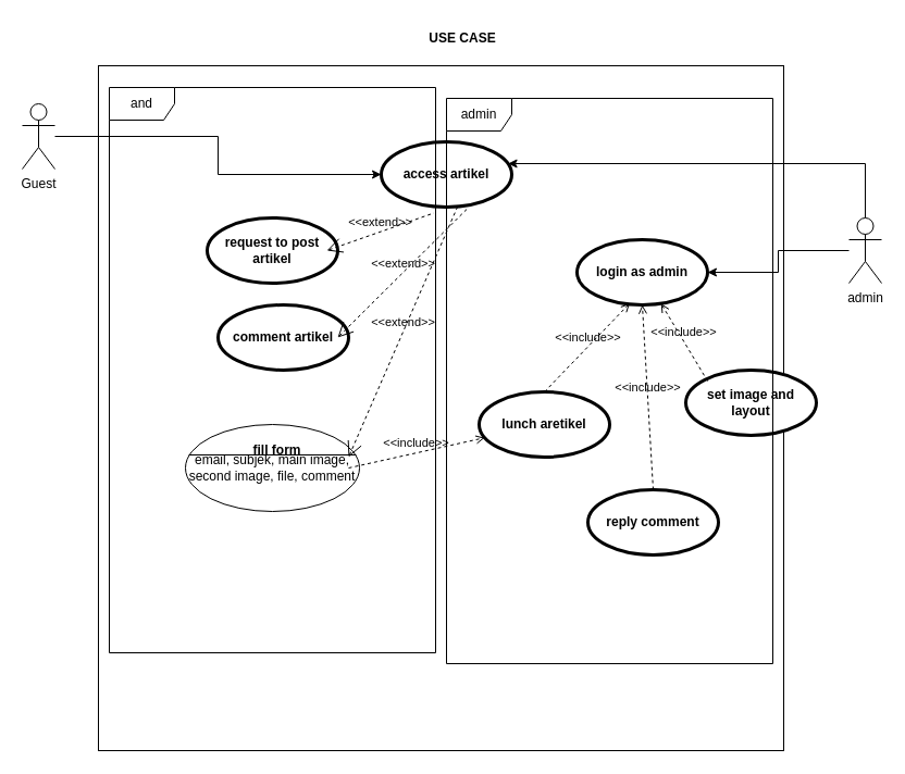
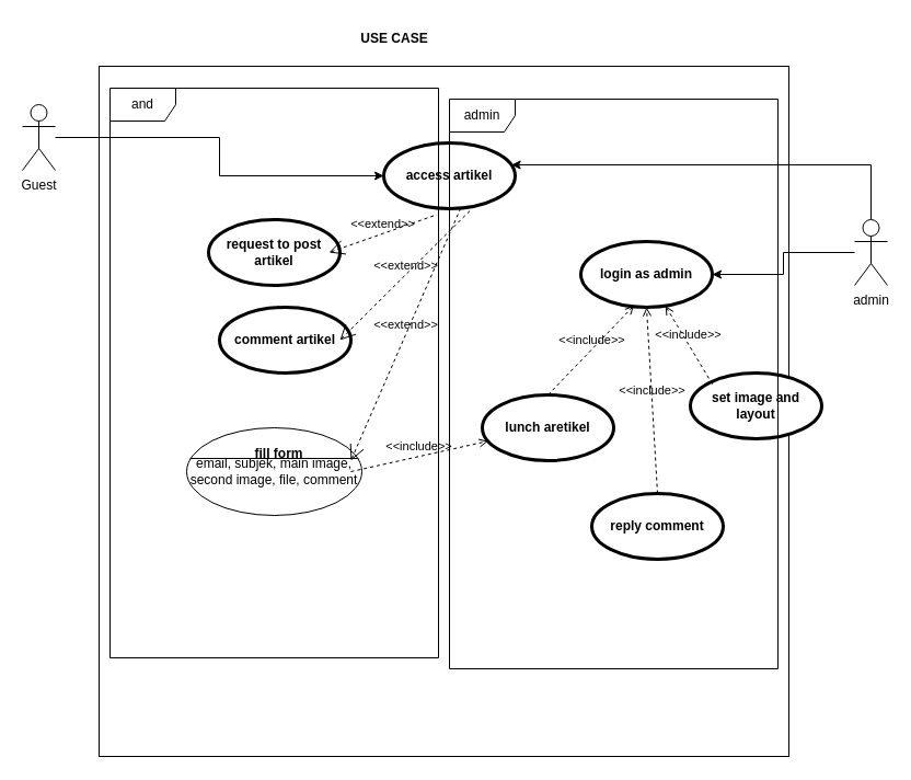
- <mxCell id="3" value="&lt;b&gt;USE CASE&lt;/b&gt;" style="text;strokeColor=none;align=center;fillColor=none;html=1;verticalAlign=middle;whiteSpace=wrap;rounded=0;" vertex="1" parent="1"><mxGeometry x="380" y="20" width="90" height="30" as="geometry" /></mxCell>
+ <mxCell id="3" value="&lt;b&gt;USE CASE&lt;/b&gt;" style="text;strokeColor=none;align=center;fillColor=none;html=1;verticalAlign=middle;whiteSpace=wrap;rounded=0;" vertex="1" parent="1"><mxGeometry x="315" y="20" width="90" height="30" as="geometry" /></mxCell>
